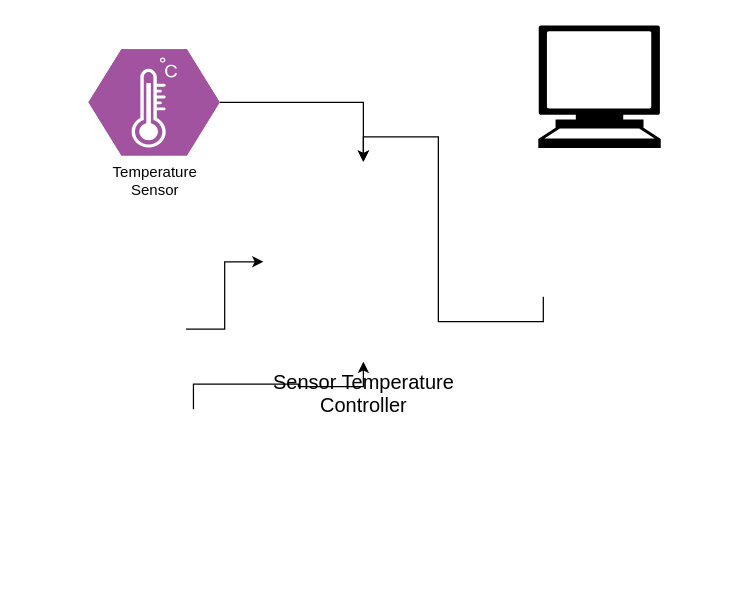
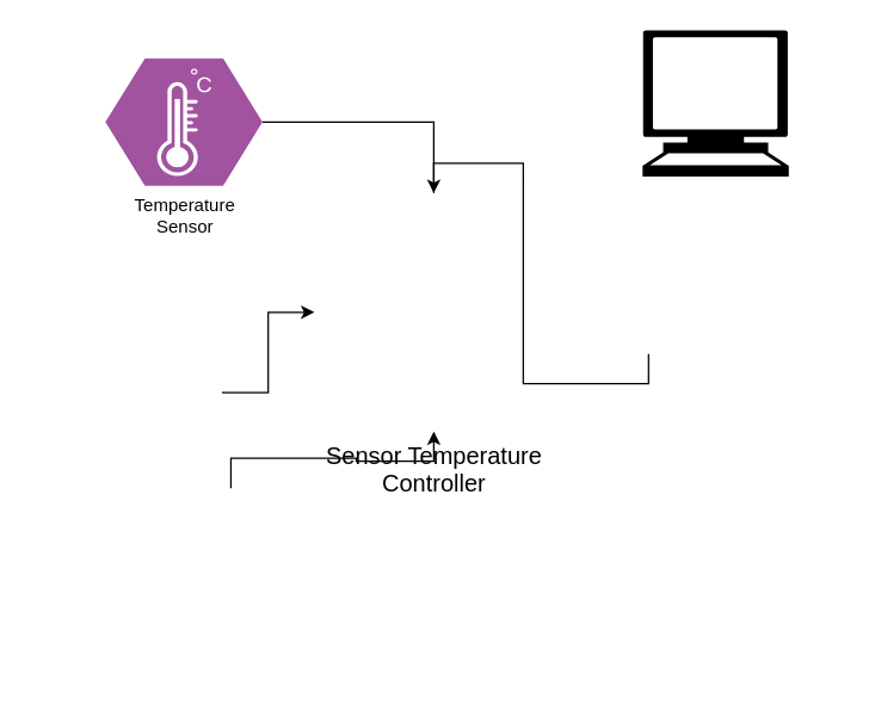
- <mxCell id="2" style="edgeStyle=orthogonalEdgeStyle;rounded=0;orthogonalLoop=1;jettySize=auto;html=1;" edge="1" parent="1" source="3" target="4"><mxGeometry relative="1" as="geometry" /></mxCell>
+ <mxCell id="2" style="edgeStyle=orthogonalEdgeStyle;rounded=0;orthogonalLoop=1;jettySize=auto;html=1;endArrow=none;" edge="1" parent="1" source="3" target="4"><mxGeometry relative="1" as="geometry" /></mxCell>
